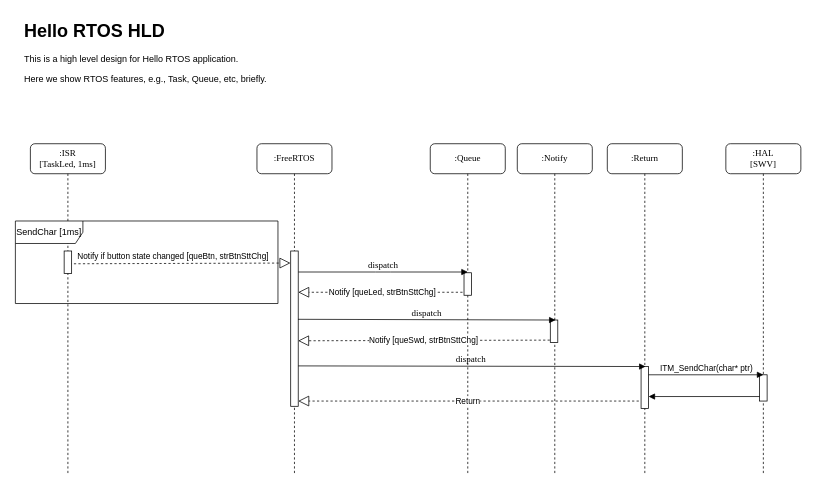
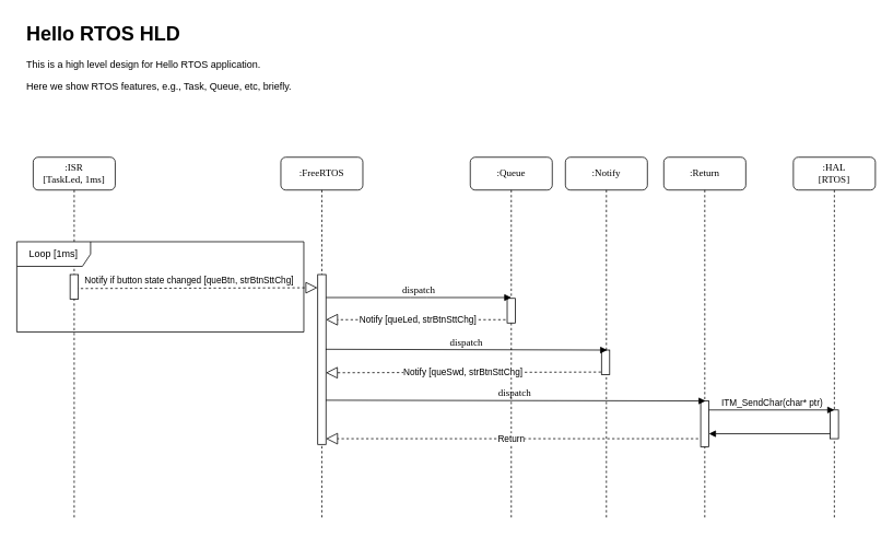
- <mxCell id="16" value=":HAL&lt;div&gt;[SWV]&lt;/div&gt;" style="shape=umlLifeline;perimeter=lifelinePerimeter;whiteSpace=wrap;html=1;container=1;collapsible=0;recursiveResize=0;outlineConnect=0;rounded=1;shadow=0;comic=0;labelBackgroundColor=none;strokeWidth=1;fontFamily=Verdana;fontSize=12;align=center;" vertex="1" parent="1"><mxGeometry x="967" y="191" width="100" height="440" as="geometry" /></mxCell>
+ <mxCell id="16" value=":HAL&lt;div&gt;[RTOS]&lt;/div&gt;" style="shape=umlLifeline;perimeter=lifelinePerimeter;whiteSpace=wrap;html=1;container=1;collapsible=0;recursiveResize=0;outlineConnect=0;rounded=1;shadow=0;comic=0;labelBackgroundColor=none;strokeWidth=1;fontFamily=Verdana;fontSize=12;align=center;" vertex="1" parent="1"><mxGeometry x="967" y="191" width="100" height="440" as="geometry" /></mxCell>
- <mxCell id="17" value="SendChar [1ms]" style="shape=umlFrame;whiteSpace=wrap;html=1;pointerEvents=0;recursiveResize=0;container=1;collapsible=0;width=90;height=30;" vertex="1" parent="1"><mxGeometry x="20" y="294" width="350" height="110" as="geometry" /></mxCell>
+ <mxCell id="17" value="Loop [1ms]" style="shape=umlFrame;whiteSpace=wrap;html=1;pointerEvents=0;recursiveResize=0;container=1;collapsible=0;width=90;height=30;" vertex="1" parent="1"><mxGeometry x="20" y="294" width="350" height="110" as="geometry" /></mxCell>
